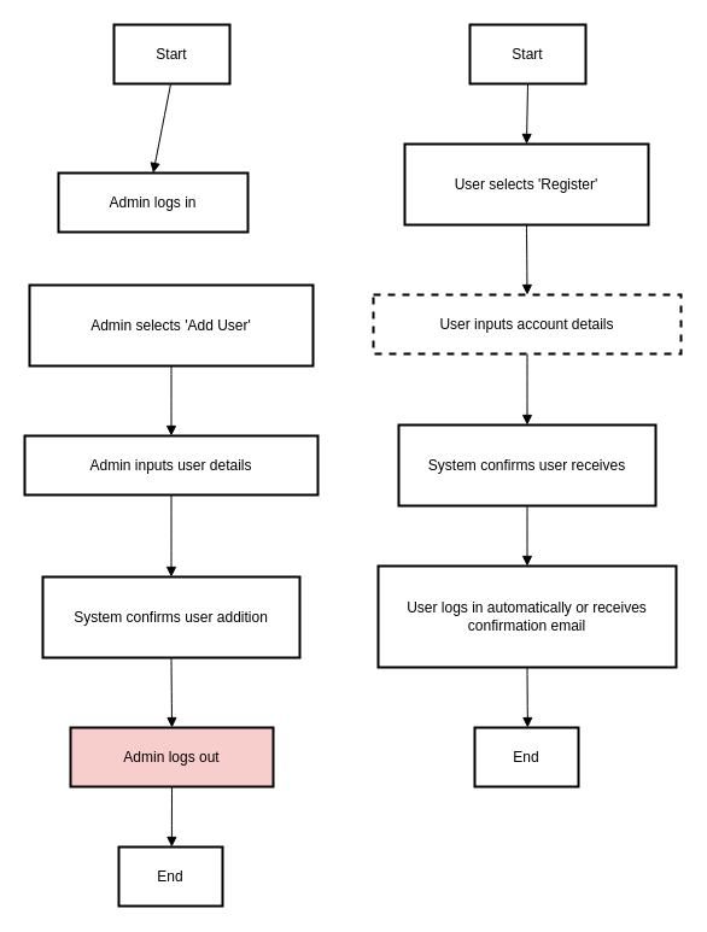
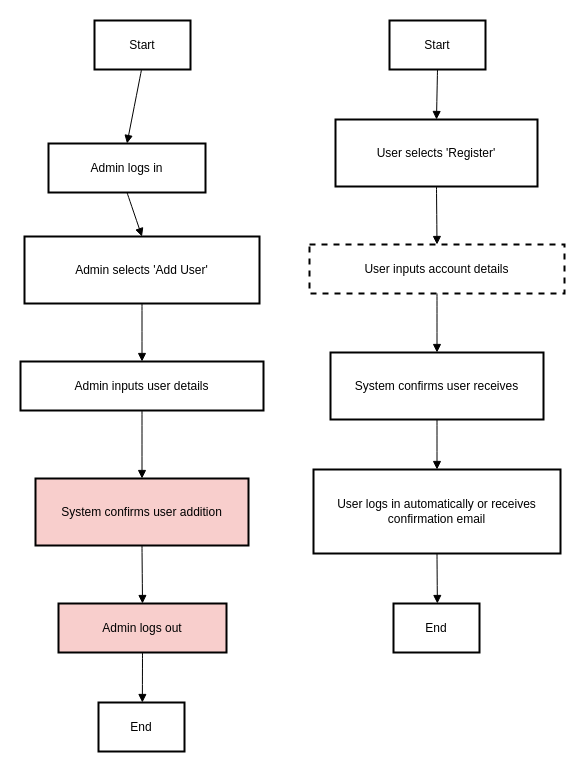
+ <mxCell id="16" value="" style="curved=1;startArrow=none;endArrow=block;exitX=0.5;exitY=1;entryX=0.5;entryY=-0.01;rounded=0;" edge="1" parent="1" source="3" target="4"><mxGeometry relative="1" as="geometry"><Array as="points" /></mxGeometry></mxCell>
- <mxCell id="6" value="System confirms user addition" style="whiteSpace=wrap;strokeWidth=2;" vertex="1" parent="1"><mxGeometry x="35" y="478" width="213" height="67" as="geometry" /></mxCell>
+ <mxCell id="6" value="System confirms user addition" style="whiteSpace=wrap;strokeWidth=2;fillColor=#f8cecc;" vertex="1" parent="1"><mxGeometry x="35" y="478" width="213" height="67" as="geometry" /></mxCell>
